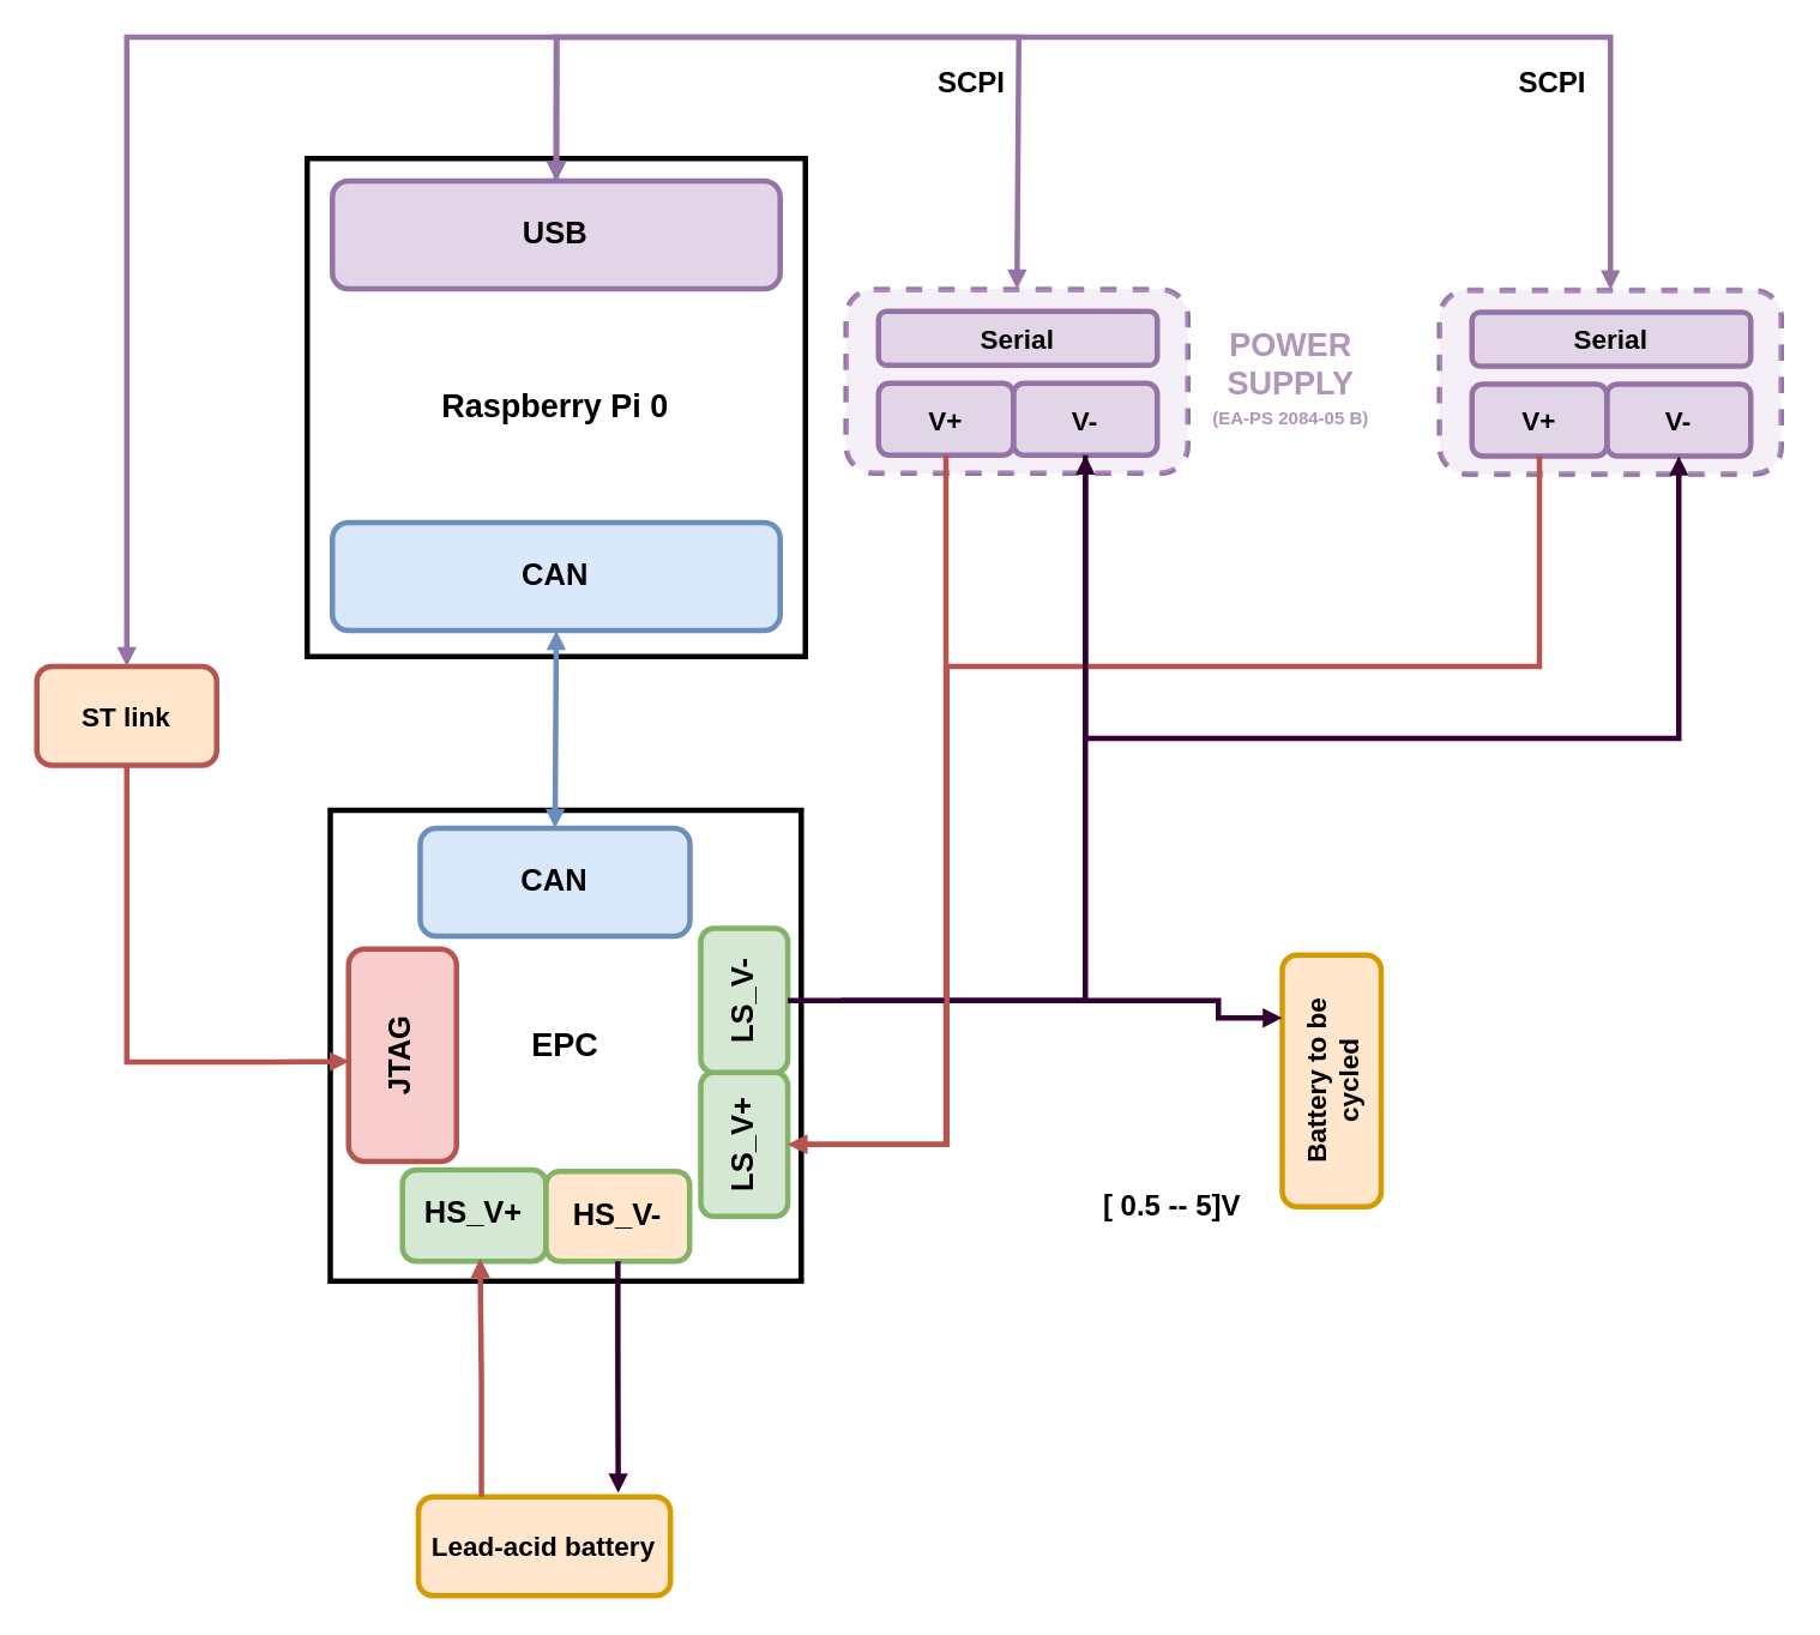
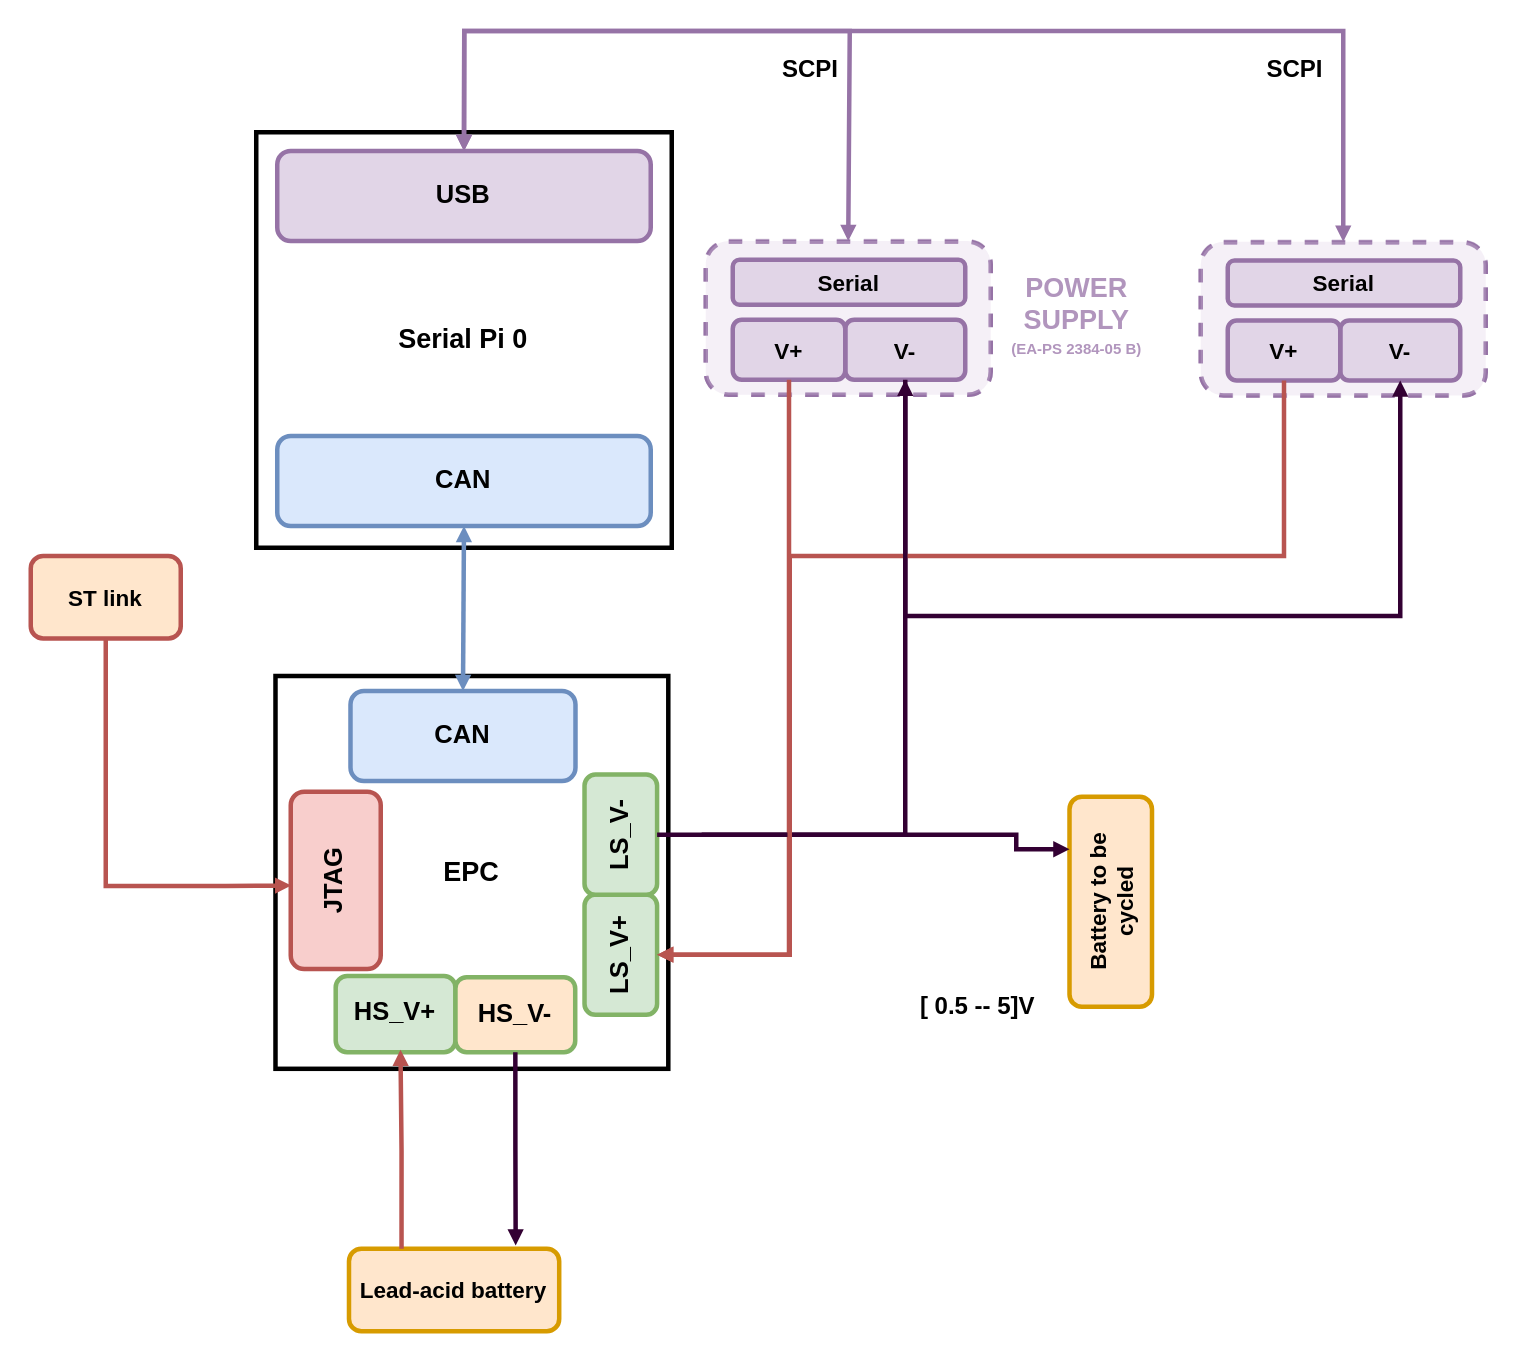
- <mxCell id="10" style="edgeStyle=orthogonalEdgeStyle;rounded=0;orthogonalLoop=1;jettySize=auto;html=1;endSize=3;startSize=3;strokeWidth=3;fillColor=#d5e8d4;strokeColor=#9673A6;endArrow=block;endFill=1;exitX=0.5;exitY=0;exitDx=0;exitDy=0;" parent="1" source="3" target="5" edge="1"><mxGeometry relative="1" as="geometry"><mxPoint x="-160" y="488.13" as="targetPoint" /><mxPoint x="-160" y="428.13" as="sourcePoint" /><Array as="points"><mxPoint x="309" y="20" /><mxPoint x="70" y="20" /></Array></mxGeometry></mxCell>
- <mxCell id="26" value="&lt;font style=&quot;&quot; color=&quot;#b195bd&quot;&gt;&lt;b style=&quot;&quot;&gt;&lt;span style=&quot;font-size: 18px;&quot;&gt;POWER SUPPLY&lt;/span&gt;&lt;br&gt;&lt;font style=&quot;font-size: 10px;&quot;&gt;(EA-PS 2084-05 B)&lt;/font&gt;&lt;br&gt;&lt;/b&gt;&lt;/font&gt;" style="text;html=1;strokeColor=none;fillColor=none;align=center;verticalAlign=middle;whiteSpace=wrap;rounded=0;" parent="1" vertex="1"><mxGeometry x="660" y="170" width="114.84" height="80" as="geometry" /></mxCell>
+ <mxCell id="26" value="&lt;font style=&quot;&quot; color=&quot;#b195bd&quot;&gt;&lt;b style=&quot;&quot;&gt;&lt;span style=&quot;font-size: 18px;&quot;&gt;POWER SUPPLY&lt;/span&gt;&lt;br&gt;&lt;font style=&quot;font-size: 10px;&quot;&gt;(EA-PS 2384-05 B)&lt;/font&gt;&lt;br&gt;&lt;/b&gt;&lt;/font&gt;" style="text;html=1;strokeColor=none;fillColor=none;align=center;verticalAlign=middle;whiteSpace=wrap;rounded=0;" parent="1" vertex="1"><mxGeometry x="660" y="170" width="114.84" height="80" as="geometry" /></mxCell>
- <mxCell id="2" value="&lt;b&gt;&lt;font style=&quot;font-size: 18px;&quot;&gt;Raspberry Pi 0&lt;/font&gt;&lt;/b&gt;" style="whiteSpace=wrap;html=1;aspect=fixed;strokeWidth=3;" parent="1" vertex="1"><mxGeometry x="170.33" y="87.5" width="277" height="277" as="geometry" /></mxCell>
+ <mxCell id="2" value="&lt;b&gt;&lt;font style=&quot;font-size: 18px;&quot;&gt;Serial Pi 0&lt;/font&gt;&lt;/b&gt;" style="whiteSpace=wrap;html=1;aspect=fixed;strokeWidth=3;" parent="1" vertex="1"><mxGeometry x="170.33" y="87.5" width="277" height="277" as="geometry" /></mxCell>
